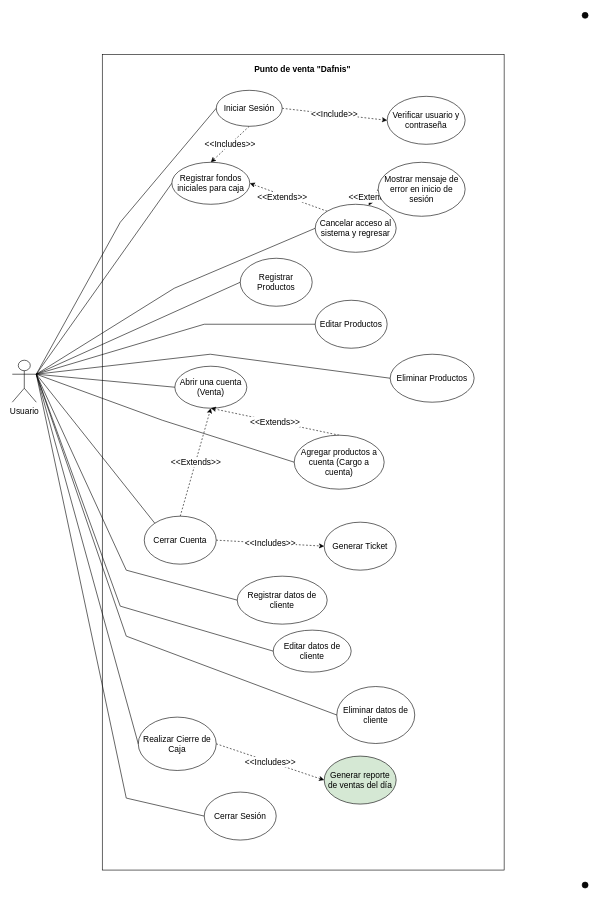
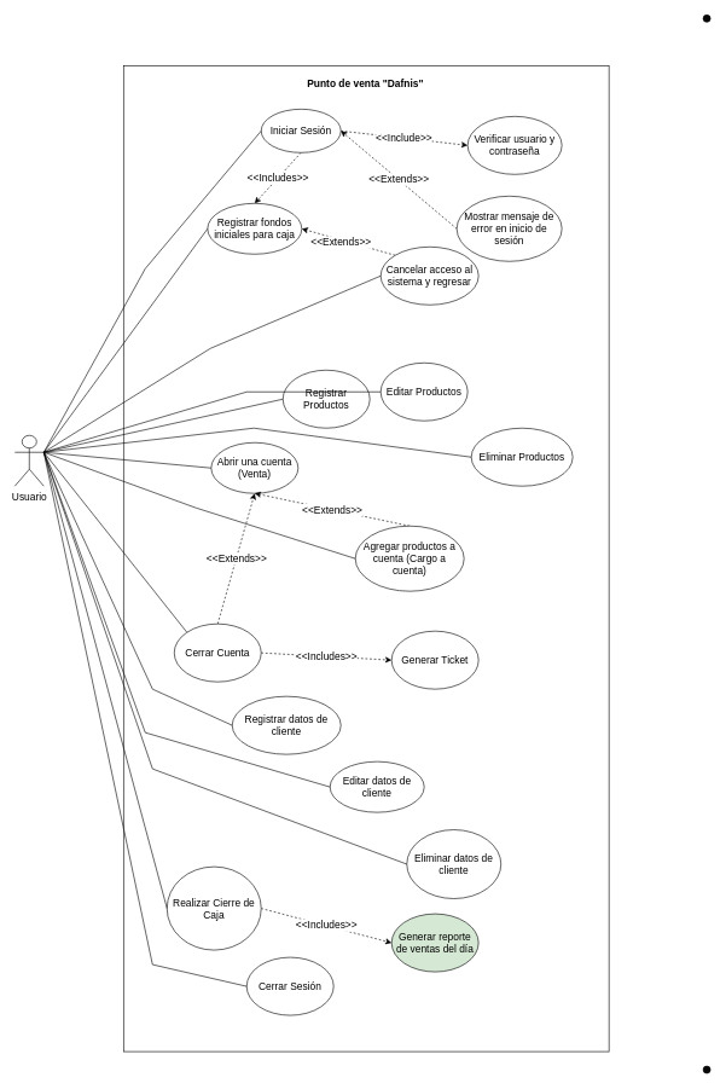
- <mxCell id="8" value="Registrar fondos iniciales para caja" style="ellipse;whiteSpace=wrap;html=1;fontSize=14;" vertex="1" parent="1"><mxGeometry x="286" y="270" width="130" height="70" as="geometry" /></mxCell>
+ <mxCell id="8" value="Registrar fondos iniciales para caja" style="ellipse;whiteSpace=wrap;html=1;fontSize=14;" vertex="1" parent="1"><mxGeometry x="286" y="280" width="130" height="70" as="geometry" /></mxCell>
- <mxCell id="11" value="&amp;lt;&amp;lt;Extends&amp;gt;&amp;gt;" style="edgeStyle=none;rounded=0;orthogonalLoop=1;jettySize=auto;html=1;exitX=0;exitY=0.5;exitDx=0;exitDy=0;dashed=1;fontSize=14;" edge="1" parent="1" source="12" target="15"><mxGeometry relative="1" as="geometry" /></mxCell>
+ <mxCell id="11" value="&amp;lt;&amp;lt;Extends&amp;gt;&amp;gt;" style="edgeStyle=none;rounded=0;orthogonalLoop=1;jettySize=auto;html=1;exitX=0;exitY=0.5;exitDx=0;exitDy=0;entryX=1;entryY=0.5;entryDx=0;entryDy=0;dashed=1;fontSize=14;" edge="1" parent="1" source="12" target="7"><mxGeometry relative="1" as="geometry" /></mxCell>
- <mxCell id="20" value="Registrar Productos" style="ellipse;whiteSpace=wrap;html=1;fontSize=14;" vertex="1" parent="1"><mxGeometry x="400" y="430" width="120" height="80" as="geometry" /></mxCell>
+ <mxCell id="20" value="Registrar Productos" style="ellipse;whiteSpace=wrap;html=1;fontSize=14;" vertex="1" parent="1"><mxGeometry x="390" y="510" width="120" height="80" as="geometry" /></mxCell>
- <mxCell id="35" value="Registrar datos de cliente" style="ellipse;whiteSpace=wrap;html=1;fontSize=14;" vertex="1" parent="1"><mxGeometry x="395" y="960" width="150" height="80" as="geometry" /></mxCell>
+ <mxCell id="35" value="Registrar datos de cliente" style="ellipse;whiteSpace=wrap;html=1;fontSize=14;" vertex="1" parent="1"><mxGeometry x="320" y="960" width="150" height="80" as="geometry" /></mxCell>
- <mxCell id="39" value="Realizar Cierre de Caja" style="ellipse;whiteSpace=wrap;html=1;fontSize=14;" vertex="1" parent="1"><mxGeometry x="230" y="1195" width="130" height="89" as="geometry" /></mxCell>
+ <mxCell id="39" value="Realizar Cierre de Caja" style="ellipse;whiteSpace=wrap;html=1;fontSize=14;" vertex="1" parent="1"><mxGeometry x="230" y="1195" width="130" height="115" as="geometry" /></mxCell>
